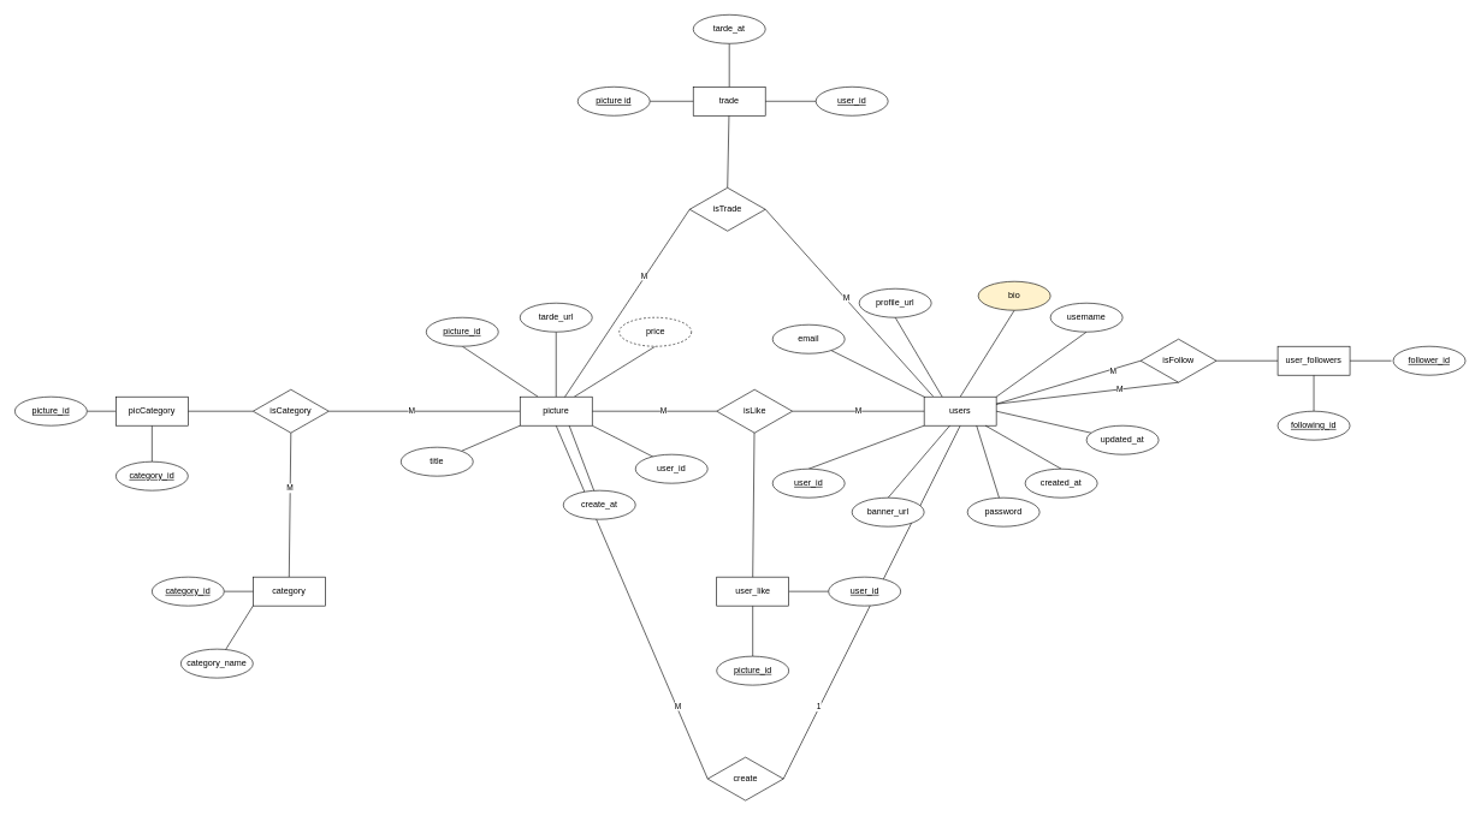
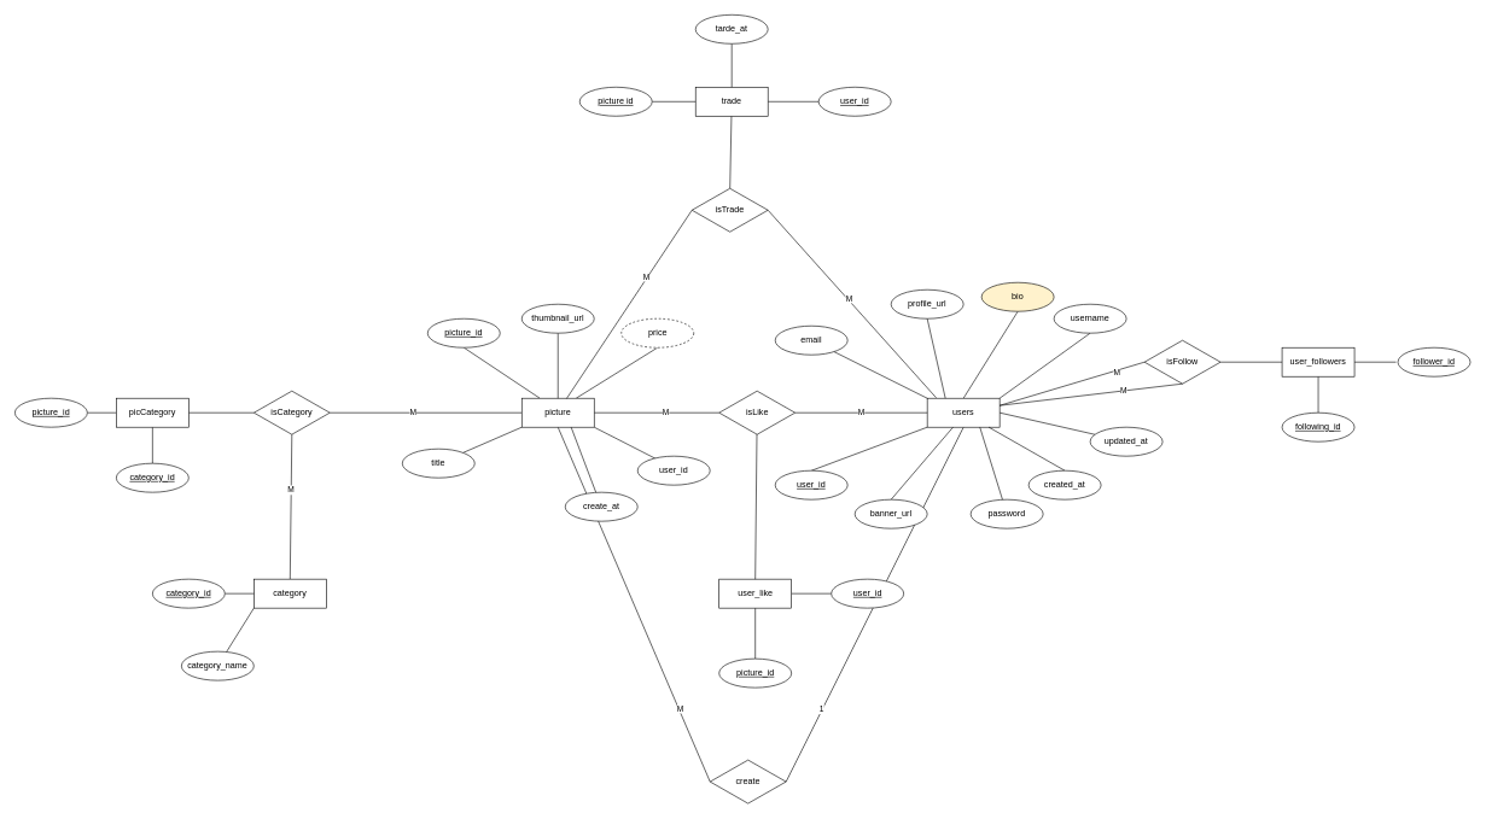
- <mxCell id="46" value="profile_url" style="ellipse;whiteSpace=wrap;html=1;align=center;" parent="1" vertex="1"><mxGeometry x="1190" y="400" width="100" height="40" as="geometry" /></mxCell>
+ <mxCell id="46" value="profile_url" style="ellipse;whiteSpace=wrap;html=1;align=center;" parent="1" vertex="1"><mxGeometry x="1230" y="400" width="100" height="40" as="geometry" /></mxCell>
- <mxCell id="28" value="tarde_url" style="ellipse;whiteSpace=wrap;html=1;align=center;" parent="1" vertex="1"><mxGeometry x="720" y="420" width="100" height="40" as="geometry" /></mxCell>
+ <mxCell id="28" value="thumbnail_url" style="ellipse;whiteSpace=wrap;html=1;align=center;" parent="1" vertex="1"><mxGeometry x="720" y="420" width="100" height="40" as="geometry" /></mxCell>
